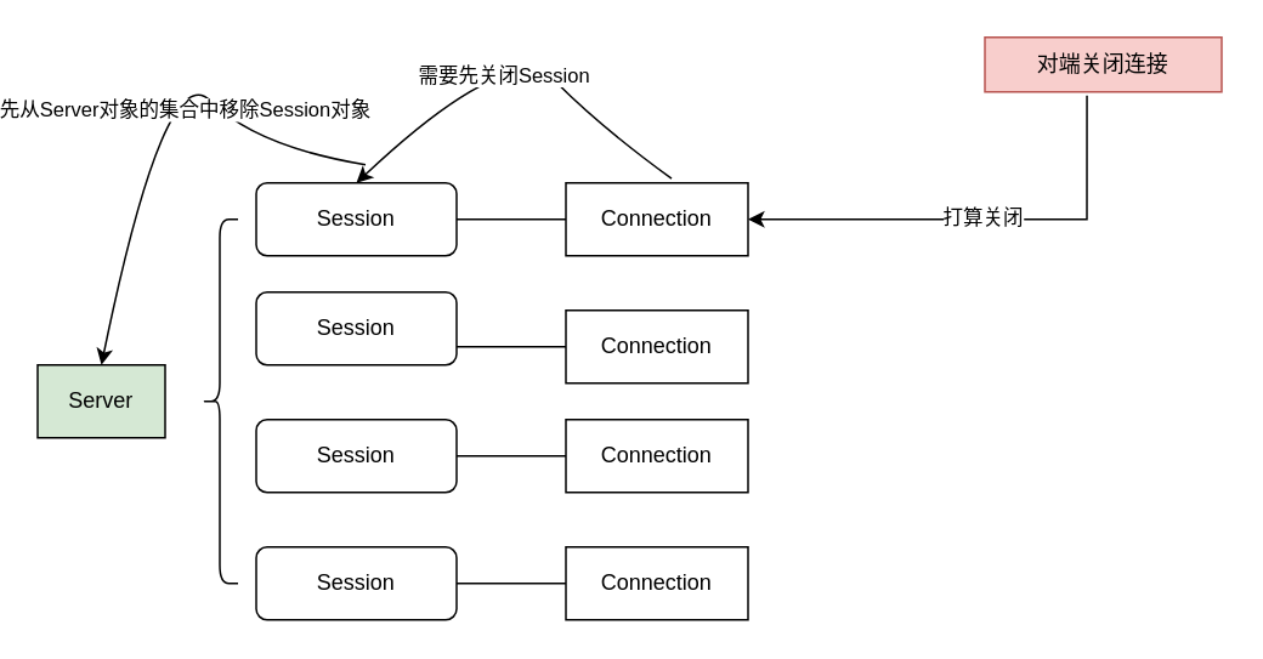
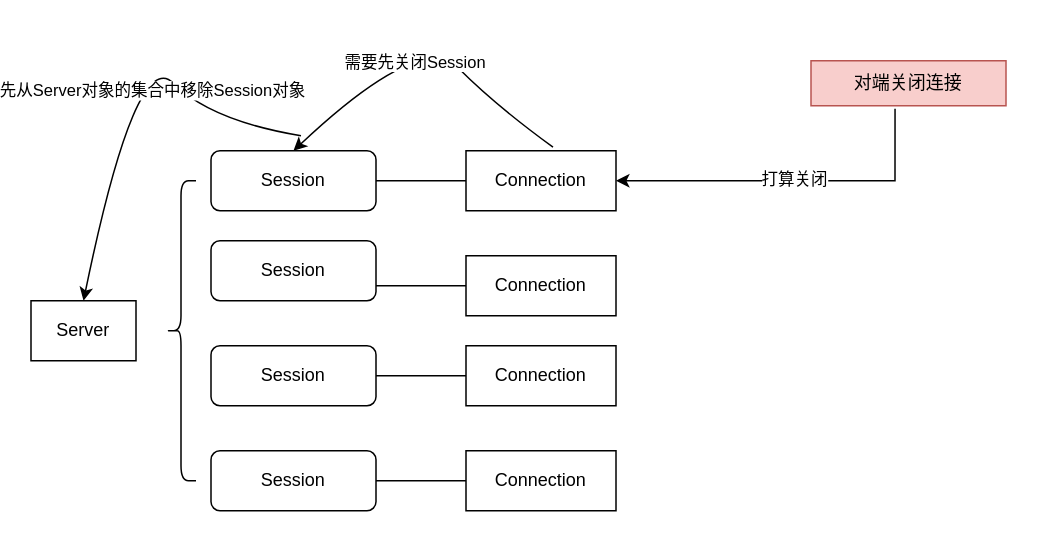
- <mxCell id="16" value="对端关闭连接" style="text;html=1;align=center;verticalAlign=middle;whiteSpace=wrap;rounded=0;fillColor=#f8cecc;strokeColor=#b85450;" vertex="1" parent="1"><mxGeometry x="540" y="20" width="130" height="30" as="geometry" /></mxCell>
+ <mxCell id="16" value="对端关闭连接" style="text;html=1;align=center;verticalAlign=middle;whiteSpace=wrap;rounded=0;fillColor=#f8cecc;strokeColor=#b85450;" vertex="1" parent="1"><mxGeometry x="540" y="40" width="130" height="30" as="geometry" /></mxCell>
- <mxCell id="2" value="Server" style="rounded=0;whiteSpace=wrap;html=1;fillColor=#d5e8d4;" vertex="1" parent="1"><mxGeometry x="20" y="200" width="70" height="40" as="geometry" /></mxCell>
+ <mxCell id="2" value="Server" style="rounded=0;whiteSpace=wrap;html=1;" vertex="1" parent="1"><mxGeometry x="20" y="200" width="70" height="40" as="geometry" /></mxCell>
